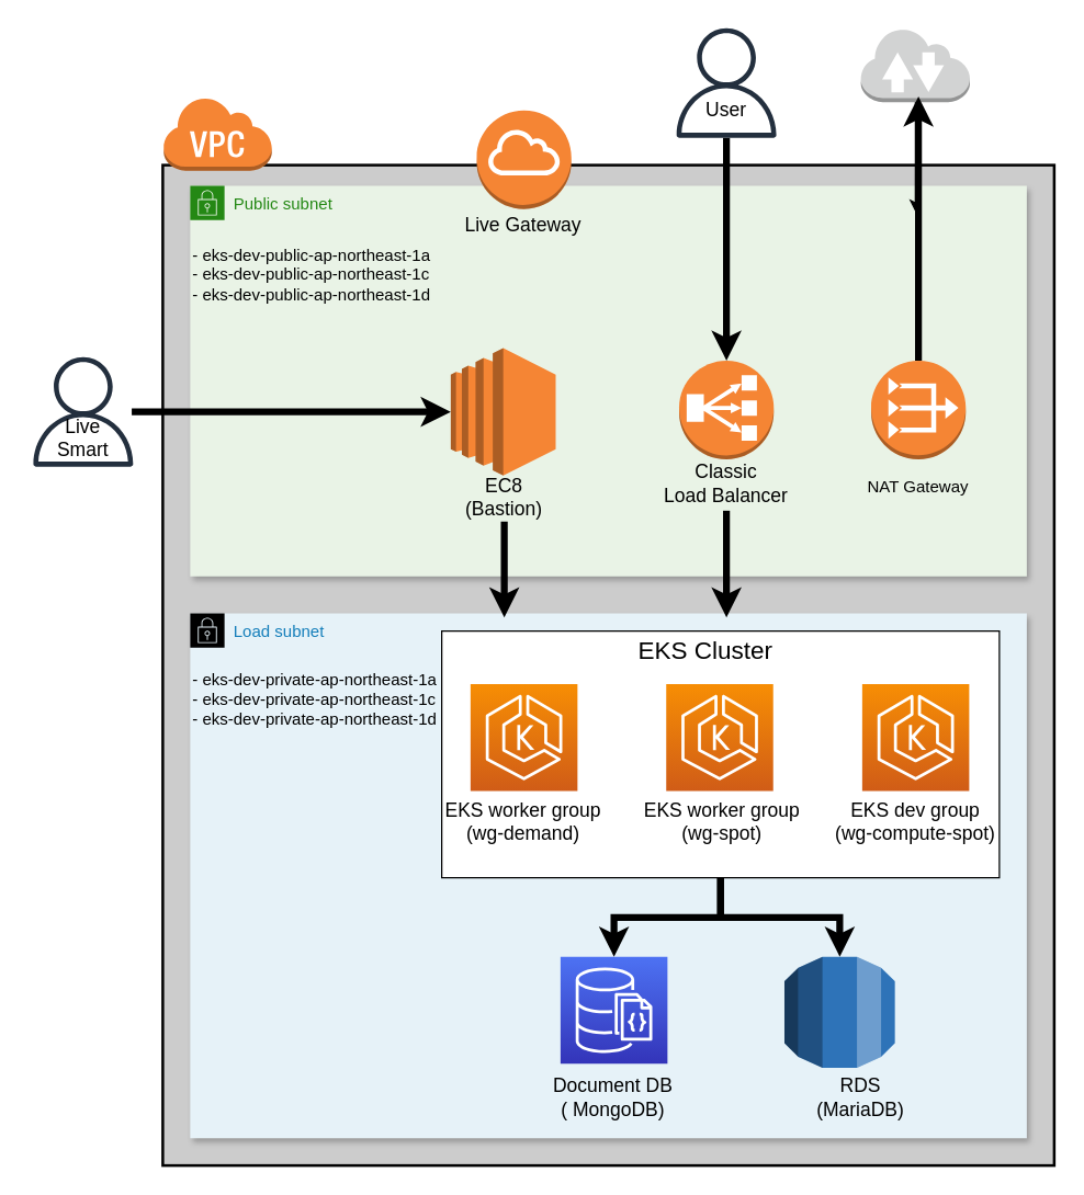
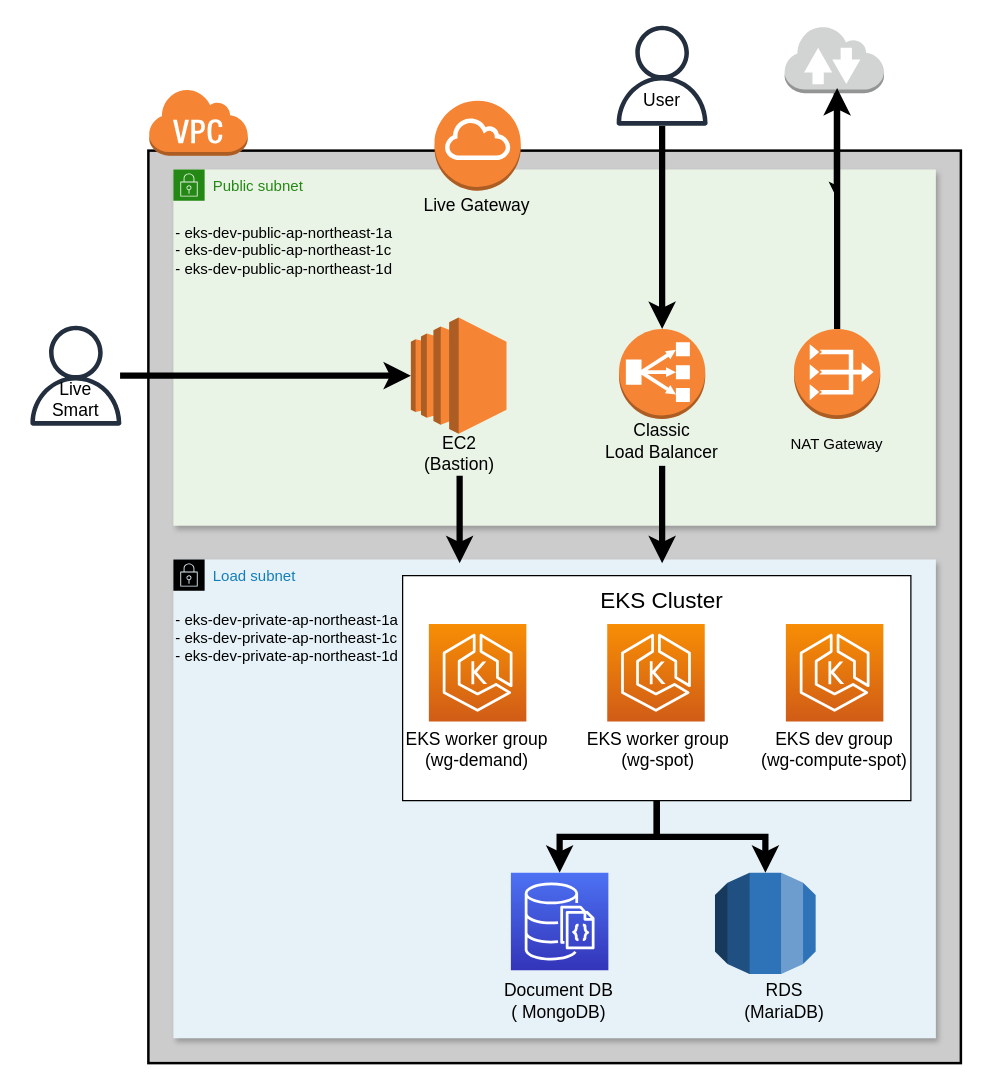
- <mxCell id="16" value="&lt;font style=&quot;font-size: 14px&quot;&gt;EC8&lt;br&gt;(Bastion)&lt;/font&gt;" style="text;html=1;strokeColor=none;fillColor=none;align=center;verticalAlign=middle;whiteSpace=wrap;rounded=0;" parent="1" vertex="1"><mxGeometry x="328" y="352.17" width="78.25" height="20" as="geometry" /></mxCell>
+ <mxCell id="16" value="&lt;font style=&quot;font-size: 14px&quot;&gt;EC2&lt;br&gt;(Bastion)&lt;/font&gt;" style="text;html=1;strokeColor=none;fillColor=none;align=center;verticalAlign=middle;whiteSpace=wrap;rounded=0;" parent="1" vertex="1"><mxGeometry x="328" y="352.17" width="78.25" height="20" as="geometry" /></mxCell>
- <mxCell id="27" value="&lt;font style=&quot;font-size: 18px&quot;&gt;EKS Cluster&lt;/font&gt;" style="text;html=1;strokeColor=none;fillColor=none;align=center;verticalAlign=middle;whiteSpace=wrap;rounded=0;" parent="1" vertex="1"><mxGeometry x="452.08" y="465" width="123.85" height="20" as="geometry" /></mxCell>
+ <mxCell id="27" value="&lt;font style=&quot;font-size: 18px&quot;&gt;EKS Cluster&lt;/font&gt;" style="text;html=1;strokeColor=none;fillColor=none;align=center;verticalAlign=middle;whiteSpace=wrap;rounded=0;" parent="1" vertex="1"><mxGeometry x="467.08" y="470" width="123.85" height="20" as="geometry" /></mxCell>
